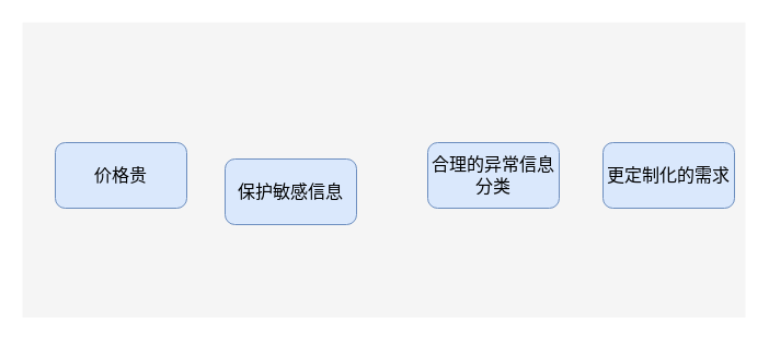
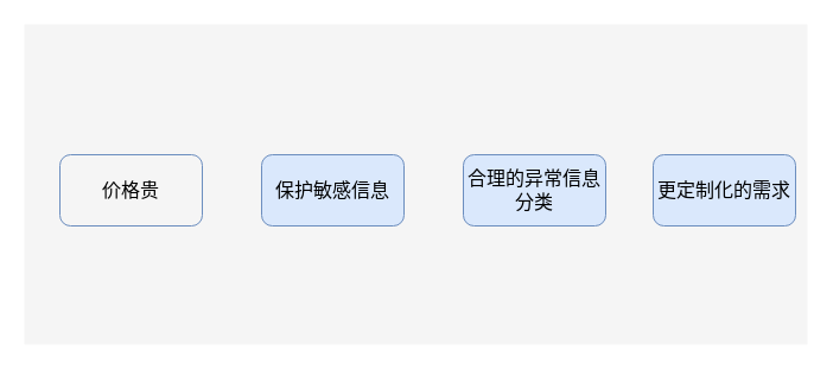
- <mxCell id="3" value="价格贵" style="rounded=1;whiteSpace=wrap;html=1;fillColor=#dae8fc;strokeColor=#6c8ebf;fontSize=16;" vertex="1" parent="1"><mxGeometry x="50" y="130" width="120" height="60" as="geometry" /></mxCell>
+ <mxCell id="3" value="价格贵" style="rounded=1;whiteSpace=wrap;html=1;fillColor=#f5f5f5;strokeColor=#6c8ebf;fontSize=16;" vertex="1" parent="1"><mxGeometry x="50" y="130" width="120" height="60" as="geometry" /></mxCell>
- <mxCell id="4" value="保护敏感信息" style="rounded=1;whiteSpace=wrap;html=1;fillColor=#dae8fc;strokeColor=#6c8ebf;fontSize=16;" vertex="1" parent="1"><mxGeometry x="205" y="145" width="120" height="60" as="geometry" /></mxCell>
+ <mxCell id="4" value="保护敏感信息" style="rounded=1;whiteSpace=wrap;html=1;fillColor=#dae8fc;strokeColor=#6c8ebf;fontSize=16;" vertex="1" parent="1"><mxGeometry x="220" y="130" width="120" height="60" as="geometry" /></mxCell>
